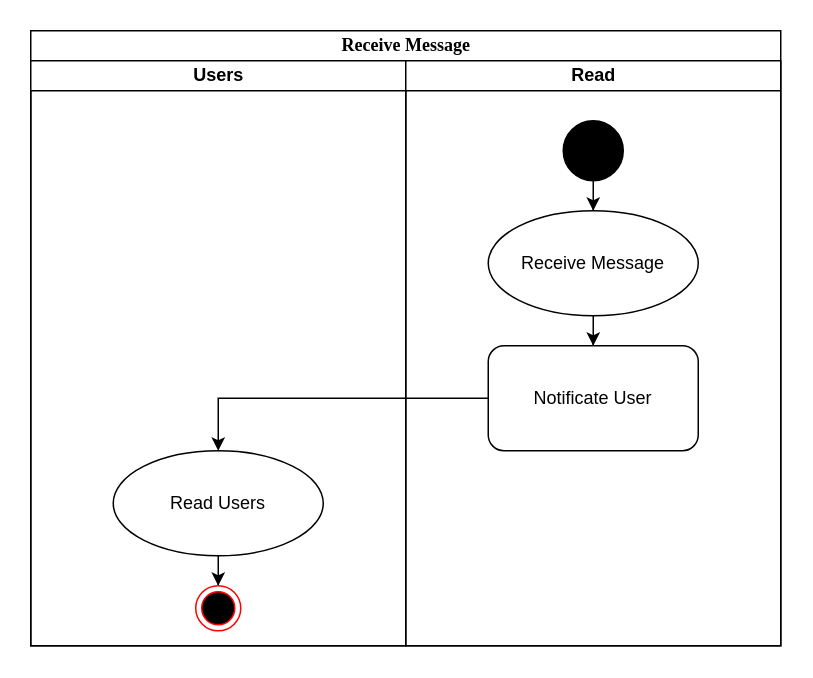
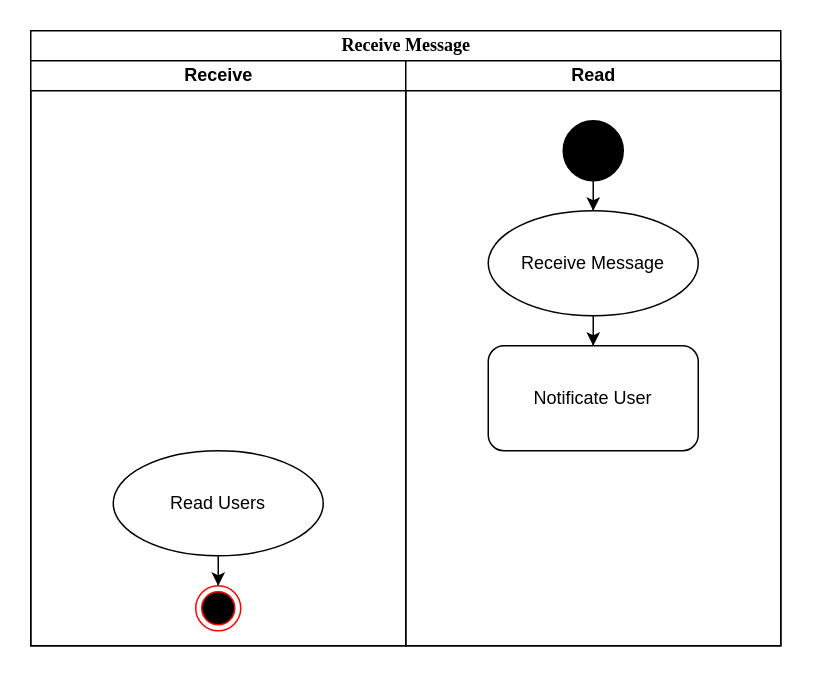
- <mxCell id="3" value="Users" style="swimlane;html=1;startSize=20;" parent="2" vertex="1"><mxGeometry y="20" width="250" height="390" as="geometry"><mxRectangle y="20" width="40" height="970" as="alternateBounds" /></mxGeometry></mxCell>
+ <mxCell id="3" value="Receive" style="swimlane;html=1;startSize=20;" parent="2" vertex="1"><mxGeometry y="20" width="250" height="390" as="geometry"><mxRectangle y="20" width="40" height="970" as="alternateBounds" /></mxGeometry></mxCell>
- <mxCell id="13" style="edgeStyle=orthogonalEdgeStyle;rounded=0;orthogonalLoop=1;jettySize=auto;html=1;entryX=0.5;entryY=0;entryDx=0;entryDy=0;startArrow=none;startFill=0;endArrow=classic;endFill=1;" edge="1" parent="2" source="12" target="5"><mxGeometry relative="1" as="geometry" /></mxCell>
